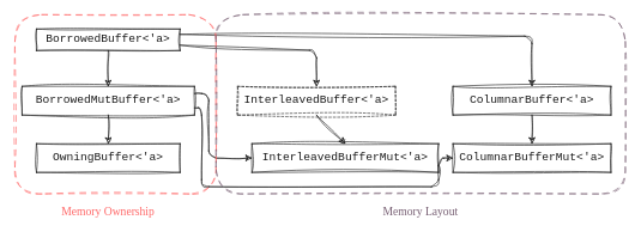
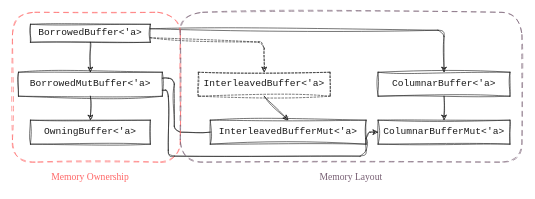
- <mxCell id="3" style="edgeStyle=none;sketch=1;hachureGap=4;jiggle=2;curveFitting=1;html=1;exitX=1;exitY=0.75;exitDx=0;exitDy=0;entryX=0.5;entryY=0;entryDx=0;entryDy=0;strokeColor=#1A1A1A;fontFamily=Courier New;fontSize=16;fontColor=#1A1A1A;" edge="1" parent="1" source="5" target="12"><mxGeometry relative="1" as="geometry"><Array as="points"><mxPoint x="440" y="70" /></Array></mxGeometry></mxCell>
+ <mxCell id="3" style="edgeStyle=none;sketch=1;hachureGap=4;jiggle=2;curveFitting=1;html=1;exitX=1;exitY=0.75;exitDx=0;exitDy=0;entryX=0.5;entryY=0;entryDx=0;entryDy=0;strokeColor=#1A1A1A;fontFamily=Courier New;fontSize=16;fontColor=#1A1A1A;dashed=1;" edge="1" parent="1" source="5" target="12"><mxGeometry relative="1" as="geometry"><Array as="points"><mxPoint x="440" y="70" /></Array></mxGeometry></mxCell>
- <mxCell id="7" style="edgeStyle=none;sketch=1;hachureGap=4;jiggle=2;curveFitting=1;html=1;exitX=1;exitY=0.25;exitDx=0;exitDy=0;entryX=0;entryY=0.5;entryDx=0;entryDy=0;strokeColor=#1A1A1A;fontFamily=Courier New;fontSize=16;fontColor=#1A1A1A;" edge="1" parent="1" source="9" target="13"><mxGeometry relative="1" as="geometry"><Array as="points"><mxPoint x="290" y="130" /><mxPoint x="290" y="220" /></Array></mxGeometry></mxCell>
+ <mxCell id="7" style="edgeStyle=none;sketch=1;hachureGap=4;jiggle=2;curveFitting=1;html=1;exitX=1;exitY=0.25;exitDx=0;exitDy=0;entryX=0;entryY=0.5;entryDx=0;entryDy=0;strokeColor=#1A1A1A;fontFamily=Courier New;fontSize=16;fontColor=#1A1A1A;endArrow=none;" edge="1" parent="1" source="9" target="13"><mxGeometry relative="1" as="geometry"><Array as="points"><mxPoint x="290" y="130" /><mxPoint x="290" y="220" /></Array></mxGeometry></mxCell>
